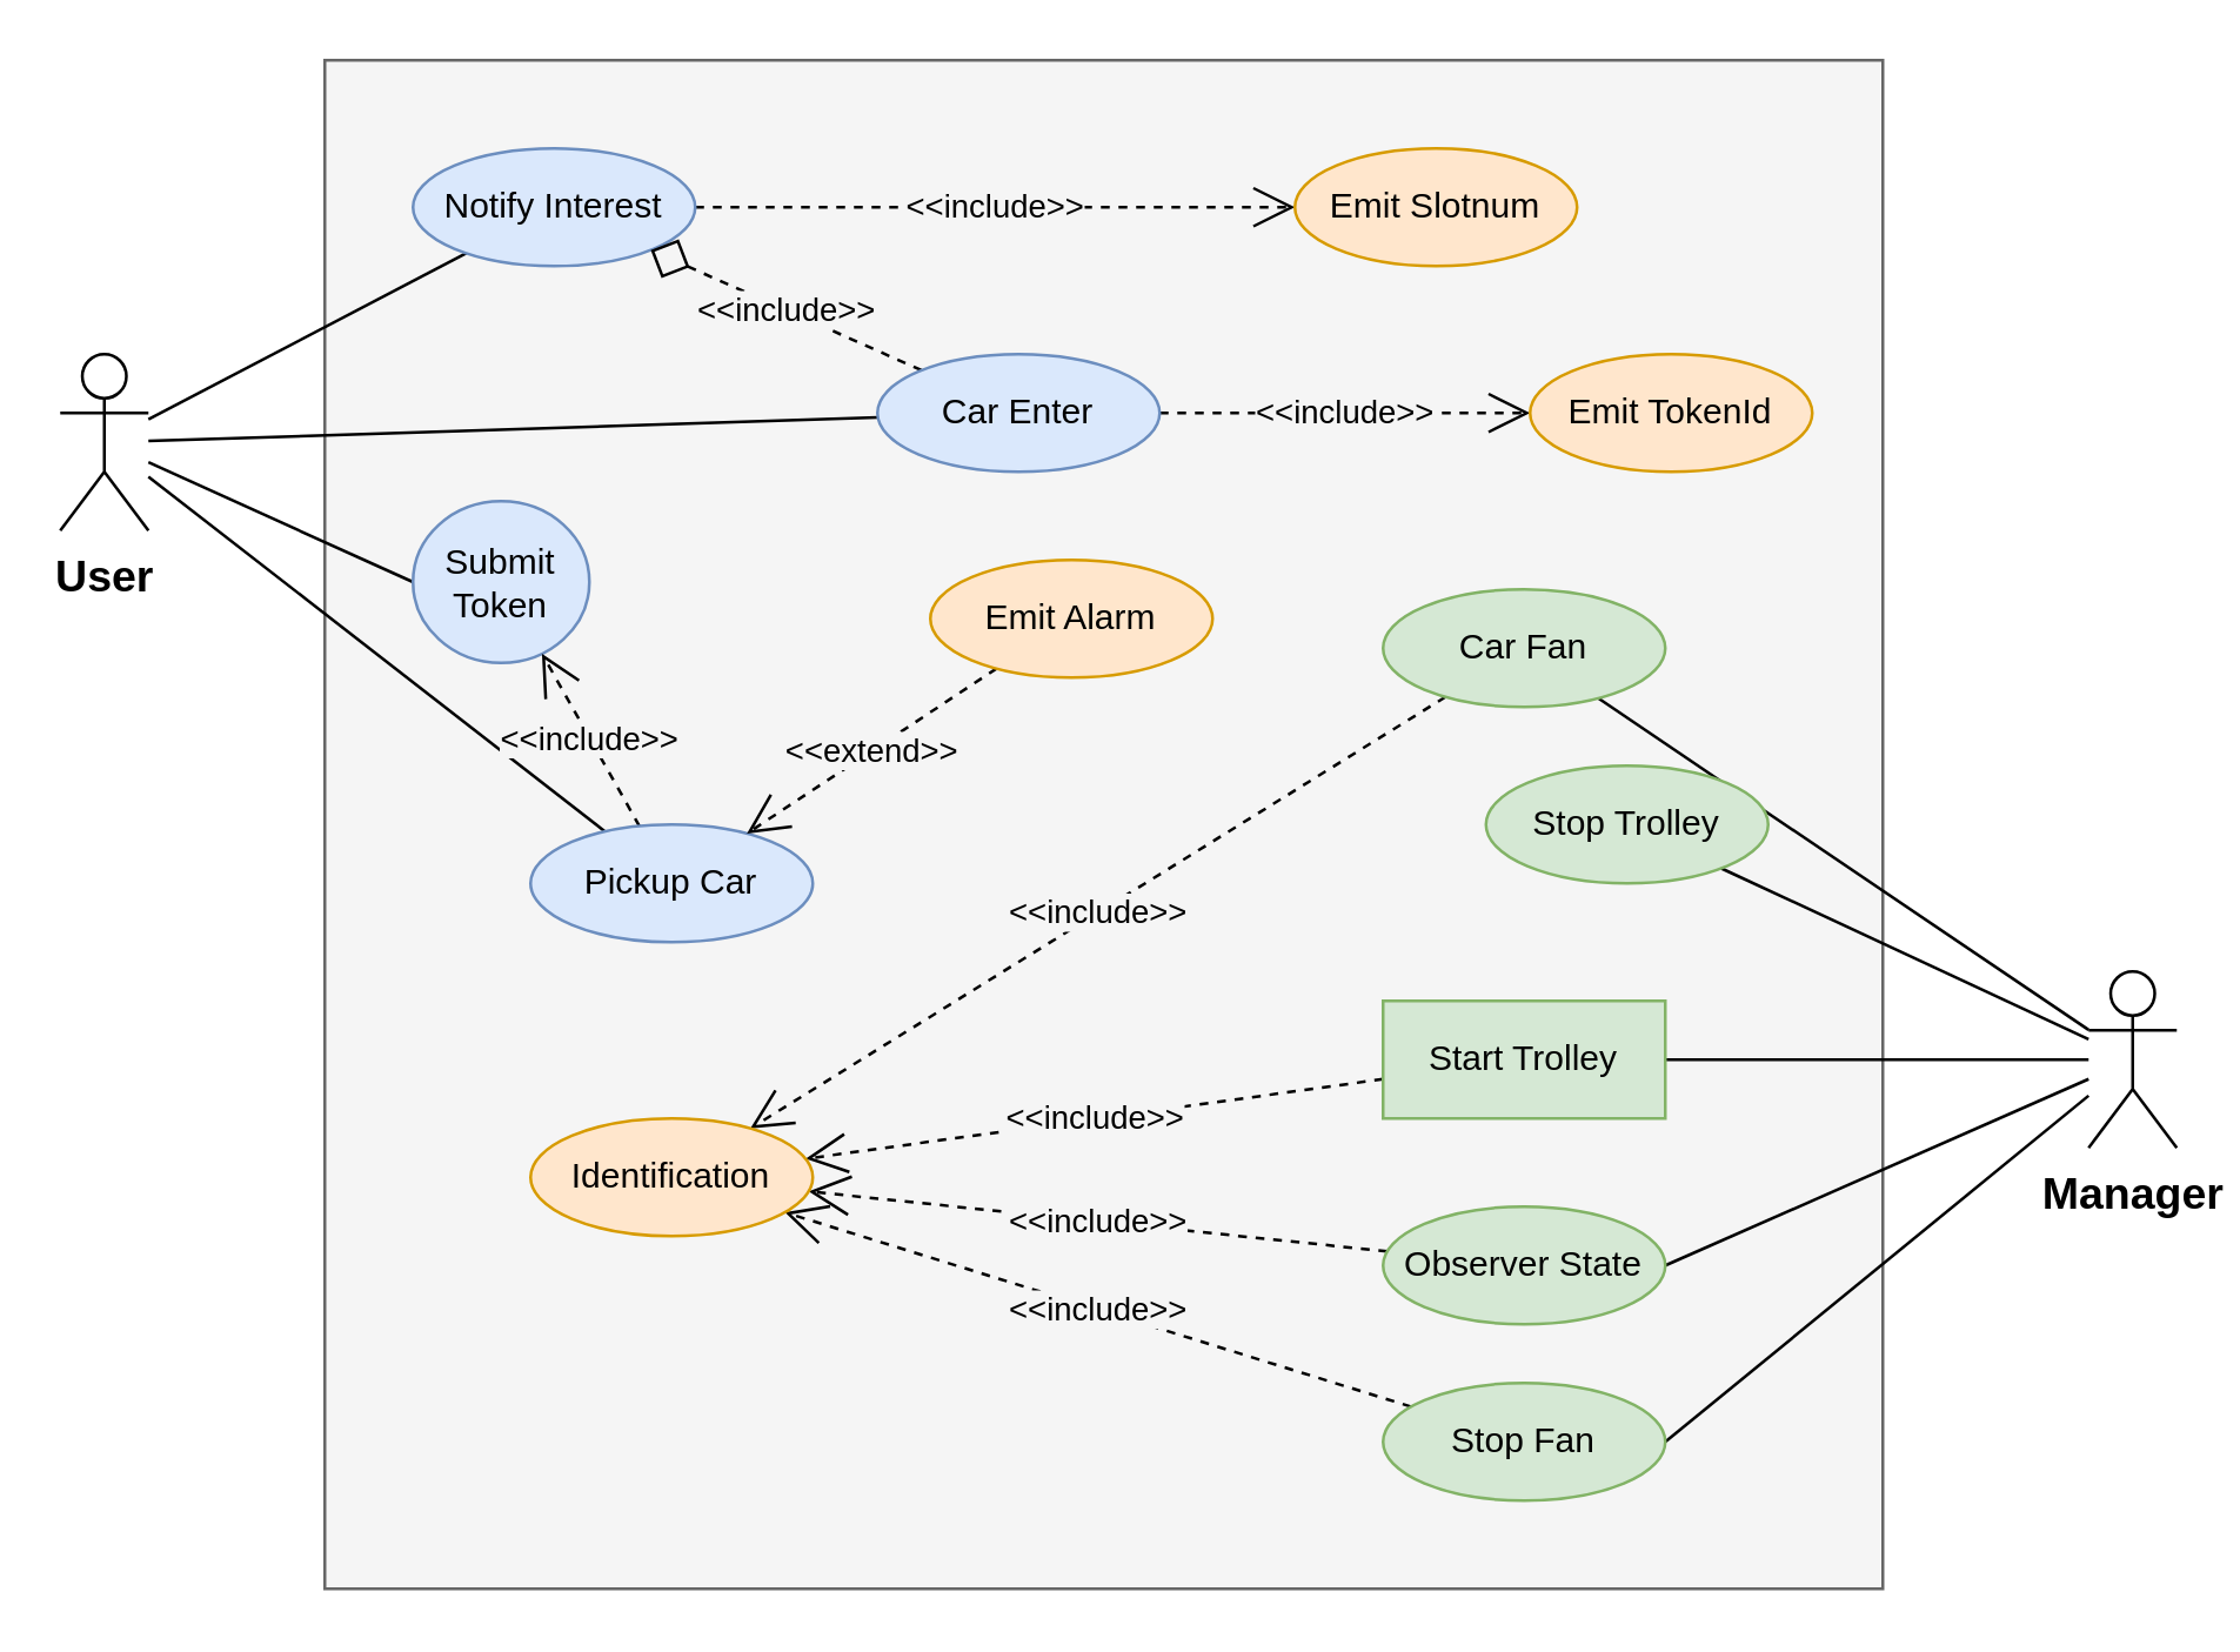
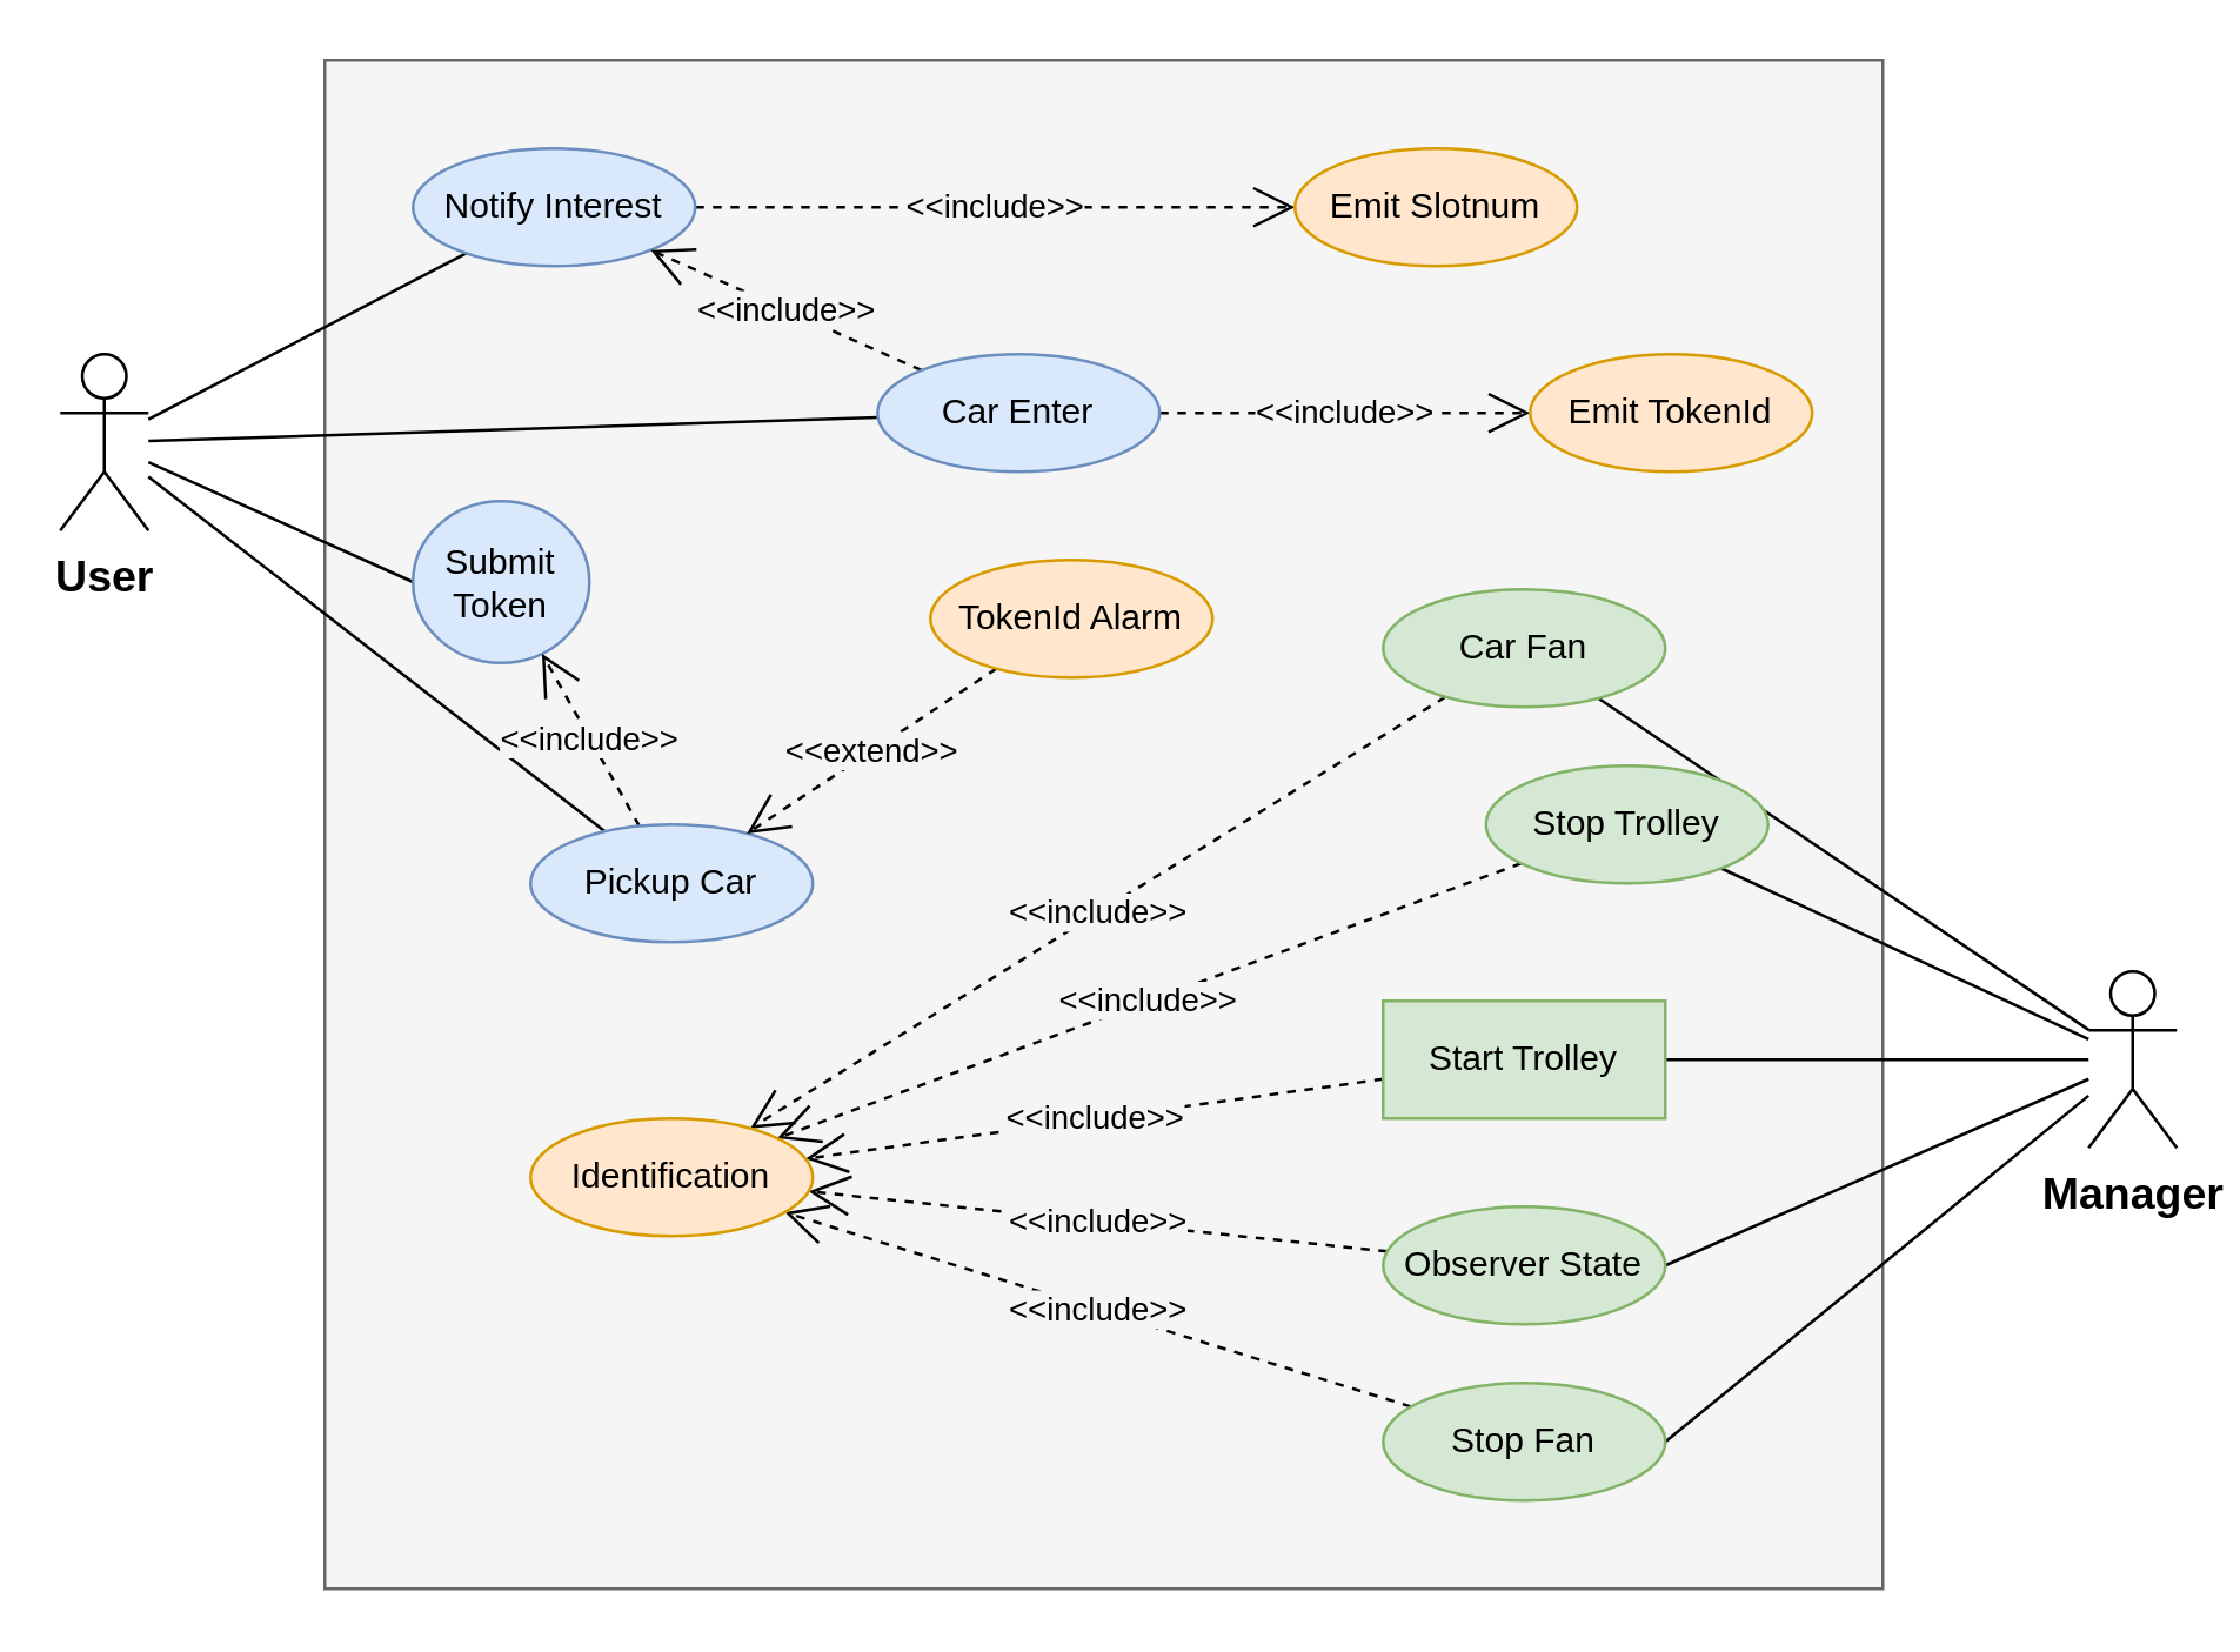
- <mxCell id="16" value="&amp;lt;&amp;lt;include&amp;gt;&amp;gt;" style="rounded=0;orthogonalLoop=1;jettySize=auto;html=1;dashed=1;endArrow=diamond;endFill=0;endSize=12;labelBackgroundColor=#F5F5F5;" edge="1" parent="1" source="18" target="15"><mxGeometry relative="1" as="geometry" /></mxCell>
+ <mxCell id="16" value="&amp;lt;&amp;lt;include&amp;gt;&amp;gt;" style="rounded=0;orthogonalLoop=1;jettySize=auto;html=1;dashed=1;endArrow=open;endFill=0;endSize=12;labelBackgroundColor=#F5F5F5;" edge="1" parent="1" source="18" target="15"><mxGeometry relative="1" as="geometry" /></mxCell>
- <mxCell id="36" value="Emit Alarm" style="ellipse;whiteSpace=wrap;html=1;fillColor=#ffe6cc;strokeColor=#d79b00;" vertex="1" parent="1"><mxGeometry x="316" y="190" width="96" height="40" as="geometry" /></mxCell>
+ <mxCell id="36" value="TokenId Alarm" style="ellipse;whiteSpace=wrap;html=1;fillColor=#ffe6cc;strokeColor=#d79b00;" vertex="1" parent="1"><mxGeometry x="316" y="190" width="96" height="40" as="geometry" /></mxCell>
+ <mxCell id="24" value="&amp;lt;&amp;lt;include&amp;gt;&amp;gt;" style="edgeStyle=none;rounded=0;orthogonalLoop=1;jettySize=auto;html=1;dashed=1;endArrow=open;endFill=0;endSize=12;labelBackgroundColor=#F5F5F5;" edge="1" parent="1" source="25" target="32"><mxGeometry relative="1" as="geometry" /></mxCell>
